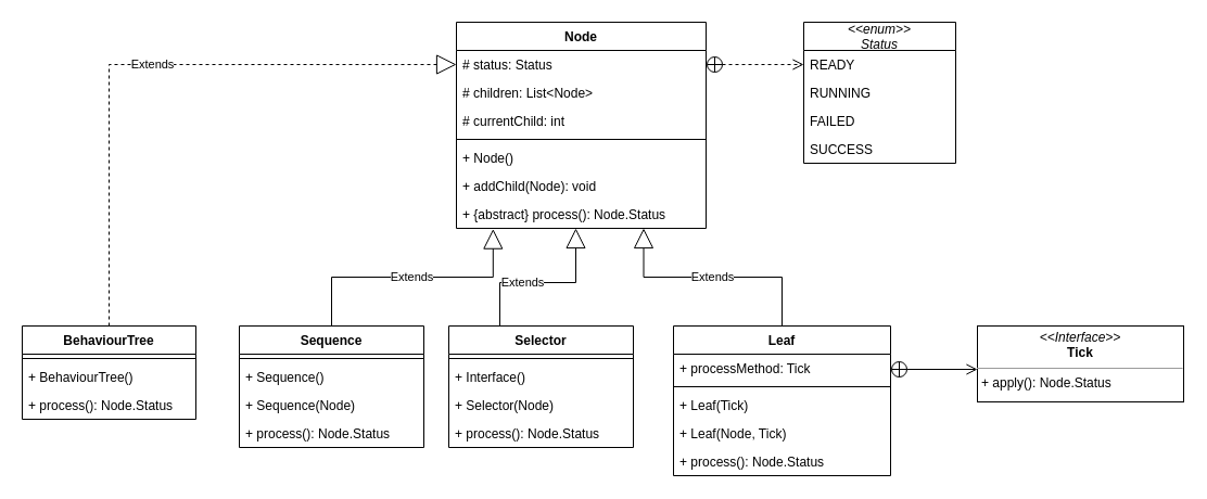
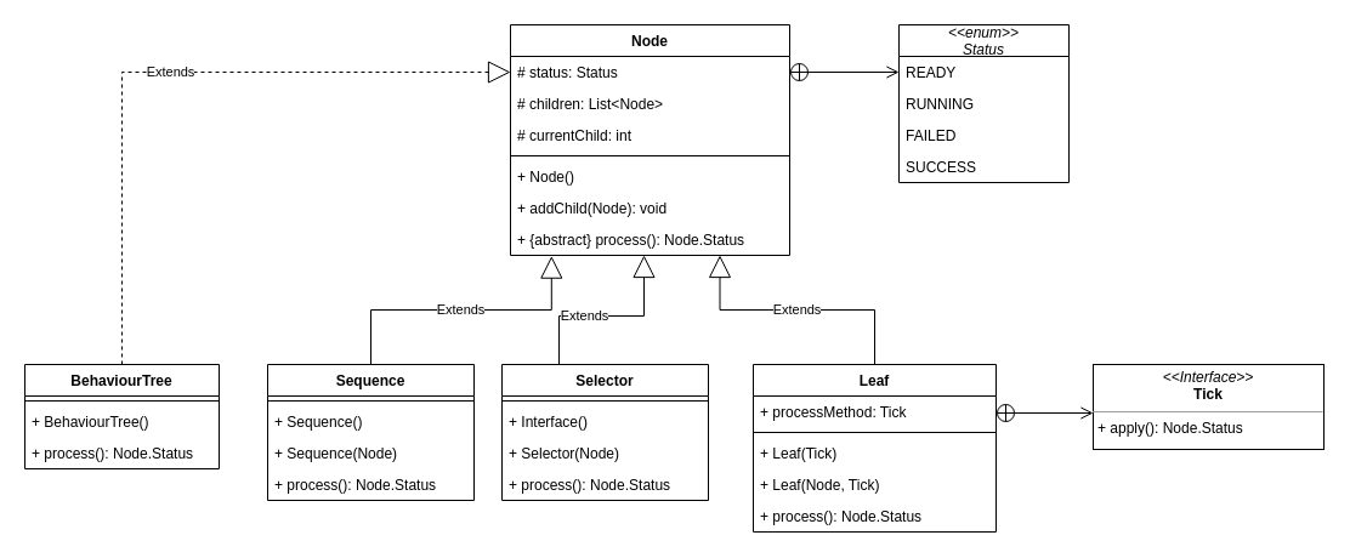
- <mxCell id="39" value="" style="endArrow=open;startArrow=circlePlus;endFill=0;startFill=0;endSize=8;html=1;rounded=0;exitX=1;exitY=0.5;exitDx=0;exitDy=0;entryX=0;entryY=0.5;entryDx=0;entryDy=0;dashed=1;" parent="1" source="3" target="35" edge="1"><mxGeometry width="160" relative="1" as="geometry"><mxPoint x="490" y="320" as="sourcePoint" /><mxPoint x="650" y="320" as="targetPoint" /></mxGeometry></mxCell>
+ <mxCell id="39" value="" style="endArrow=open;startArrow=circlePlus;endFill=0;startFill=0;endSize=8;html=1;rounded=0;exitX=1;exitY=0.5;exitDx=0;exitDy=0;entryX=0;entryY=0.5;entryDx=0;entryDy=0;" parent="1" source="3" target="35" edge="1"><mxGeometry width="160" relative="1" as="geometry"><mxPoint x="490" y="320" as="sourcePoint" /><mxPoint x="650" y="320" as="targetPoint" /></mxGeometry></mxCell>
